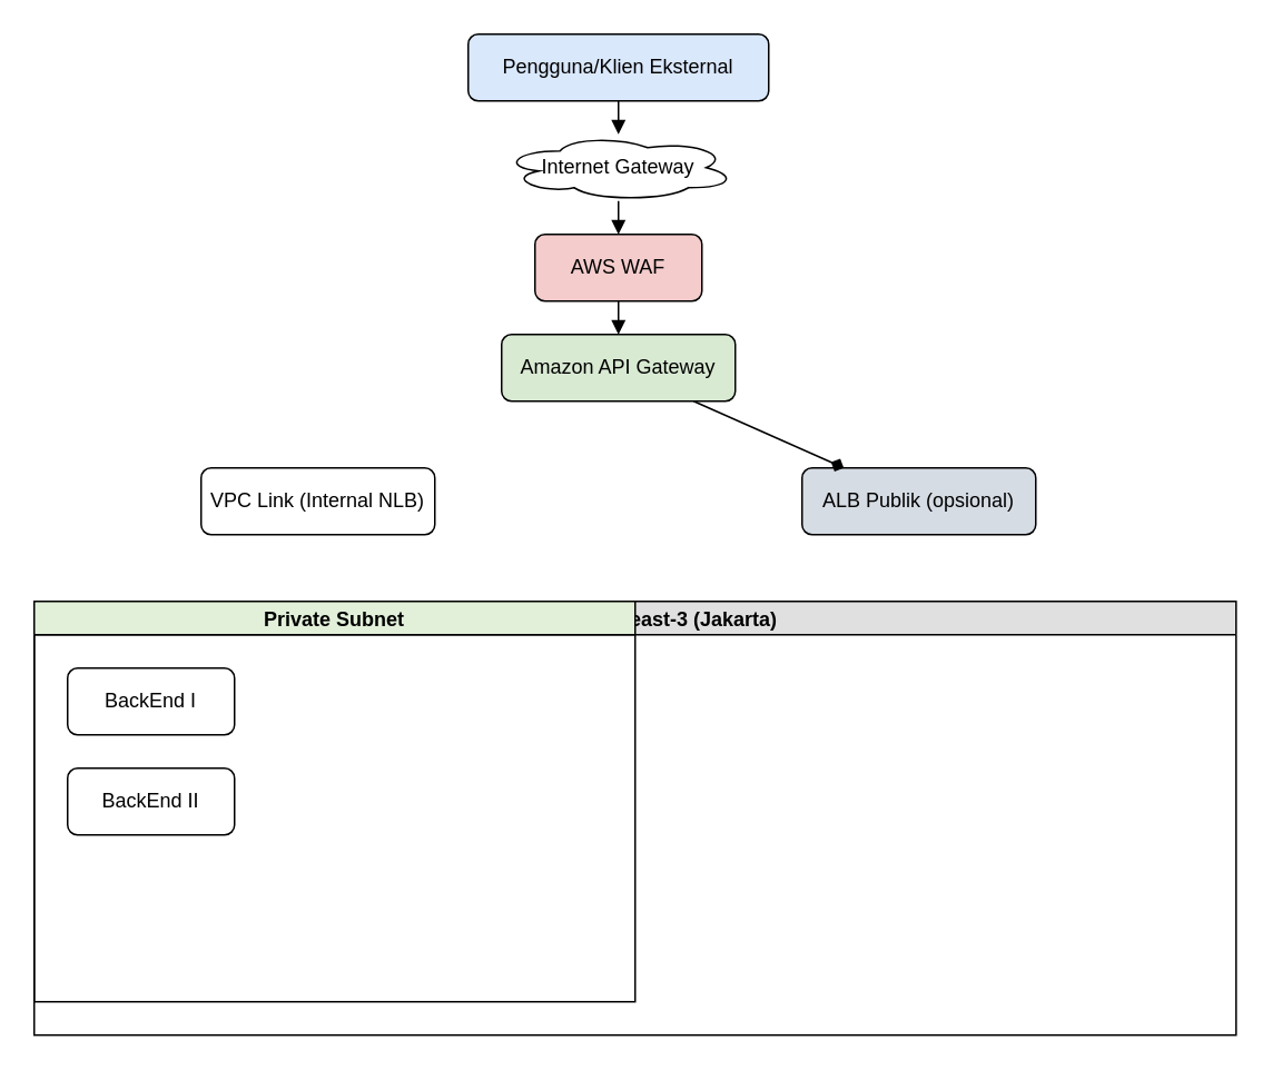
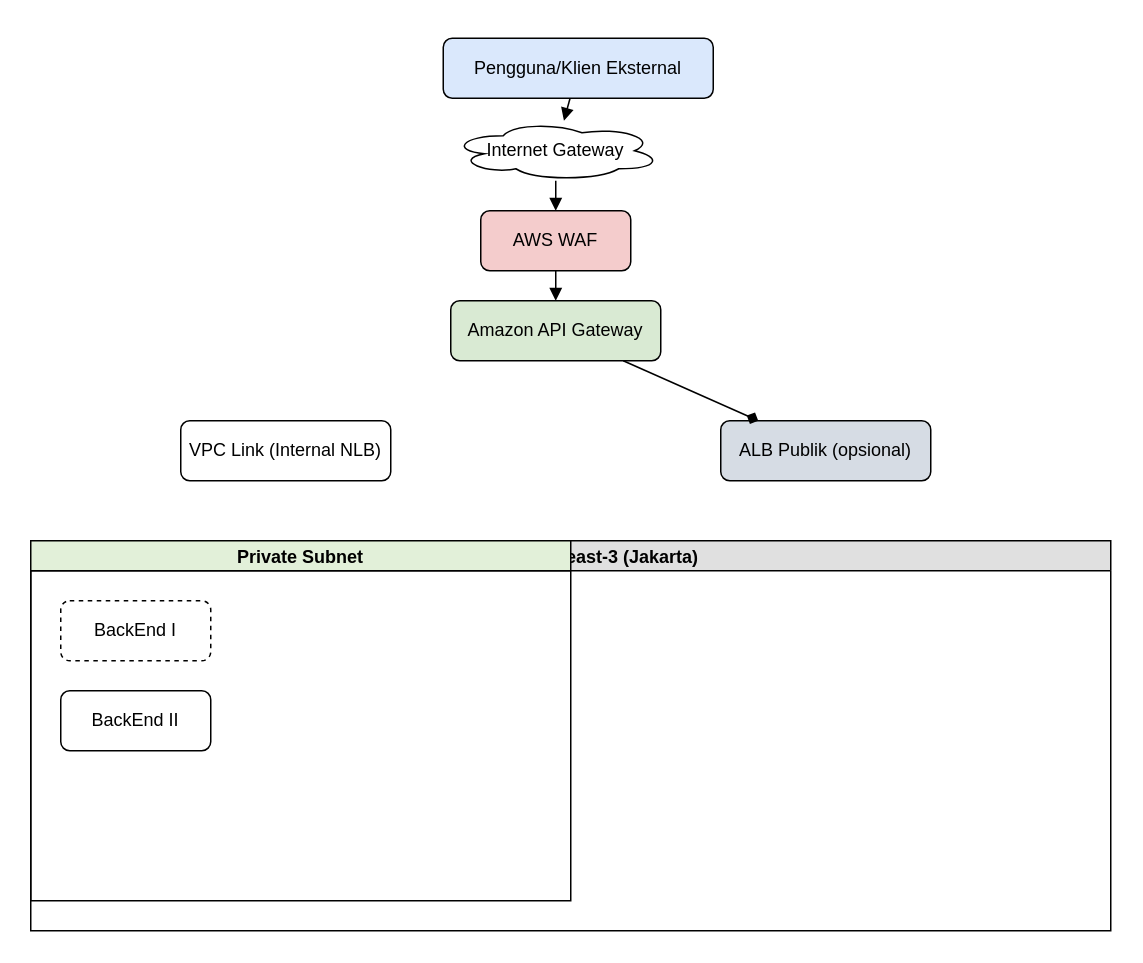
- <mxCell id="2" value="Pengguna/Klien Eksternal" style="rounded=1;whiteSpace=wrap;html=1;fillColor=#dae8fc;" vertex="1" parent="1"><mxGeometry x="280" y="20" width="180" height="40" as="geometry" /></mxCell>
+ <mxCell id="2" value="Pengguna/Klien Eksternal" style="rounded=1;whiteSpace=wrap;html=1;fillColor=#dae8fc;" vertex="1" parent="1"><mxGeometry x="295" y="25" width="180" height="40" as="geometry" /></mxCell>
- <mxCell id="14" value="BackEnd I" style="rounded=1;whiteSpace=wrap;html=1;" vertex="1" parent="13"><mxGeometry x="20" y="40" width="100" height="40" as="geometry" /></mxCell>
+ <mxCell id="14" value="BackEnd I" style="rounded=1;whiteSpace=wrap;html=1;dashed=1;" vertex="1" parent="13"><mxGeometry x="20" y="40" width="100" height="40" as="geometry" /></mxCell>
